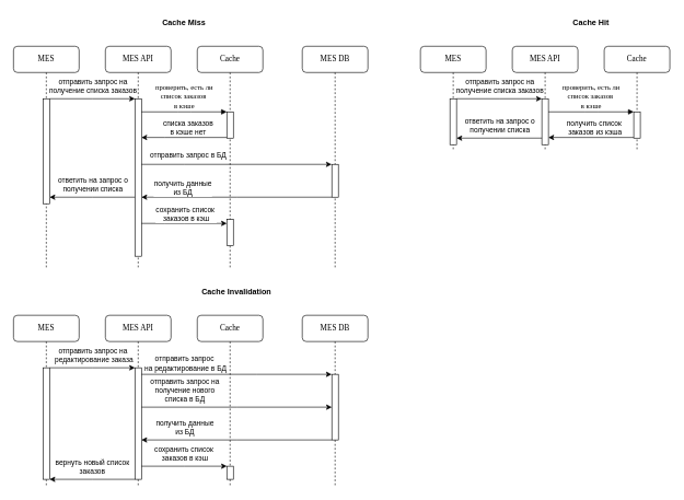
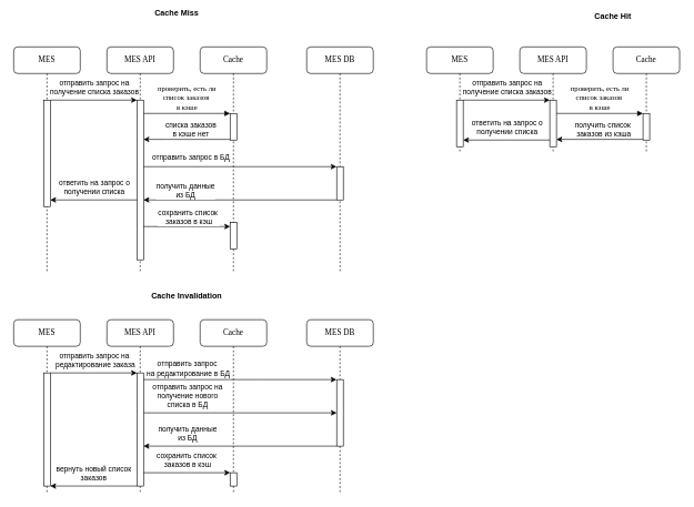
- <mxCell id="18" value="Cache Miss" style="text;html=1;align=center;verticalAlign=middle;whiteSpace=wrap;rounded=0;fontStyle=1" parent="1" vertex="1"><mxGeometry x="220" width="120" height="30" as="geometry" y="20" /></mxCell>
+ <mxCell id="18" value="Cache Miss" style="text;html=1;align=center;verticalAlign=middle;whiteSpace=wrap;rounded=0;fontStyle=1" parent="1" vertex="1"><mxGeometry x="205" y="5" width="120" height="30" as="geometry" /></mxCell>
- <mxCell id="32" value="Cache Hit" style="text;html=1;align=center;verticalAlign=middle;whiteSpace=wrap;rounded=0;fontStyle=1" vertex="1" parent="1"><mxGeometry x="840" width="120" height="30" as="geometry" y="20" /></mxCell>
+ <mxCell id="32" value="Cache Hit" style="text;html=1;align=center;verticalAlign=middle;whiteSpace=wrap;rounded=0;fontStyle=1" vertex="1" parent="1"><mxGeometry x="860" y="10" width="120" height="30" as="geometry" /></mxCell>
- <mxCell id="47" value="Cache Invalidation" style="text;html=1;align=center;verticalAlign=middle;whiteSpace=wrap;rounded=0;fontStyle=1" vertex="1" parent="1"><mxGeometry x="300" y="430" width="120" height="30" as="geometry" /></mxCell>
+ <mxCell id="47" value="Cache Invalidation" style="text;html=1;align=center;verticalAlign=middle;whiteSpace=wrap;rounded=0;fontStyle=1" vertex="1" parent="1"><mxGeometry x="220" y="430" width="120" height="30" as="geometry" /></mxCell>
